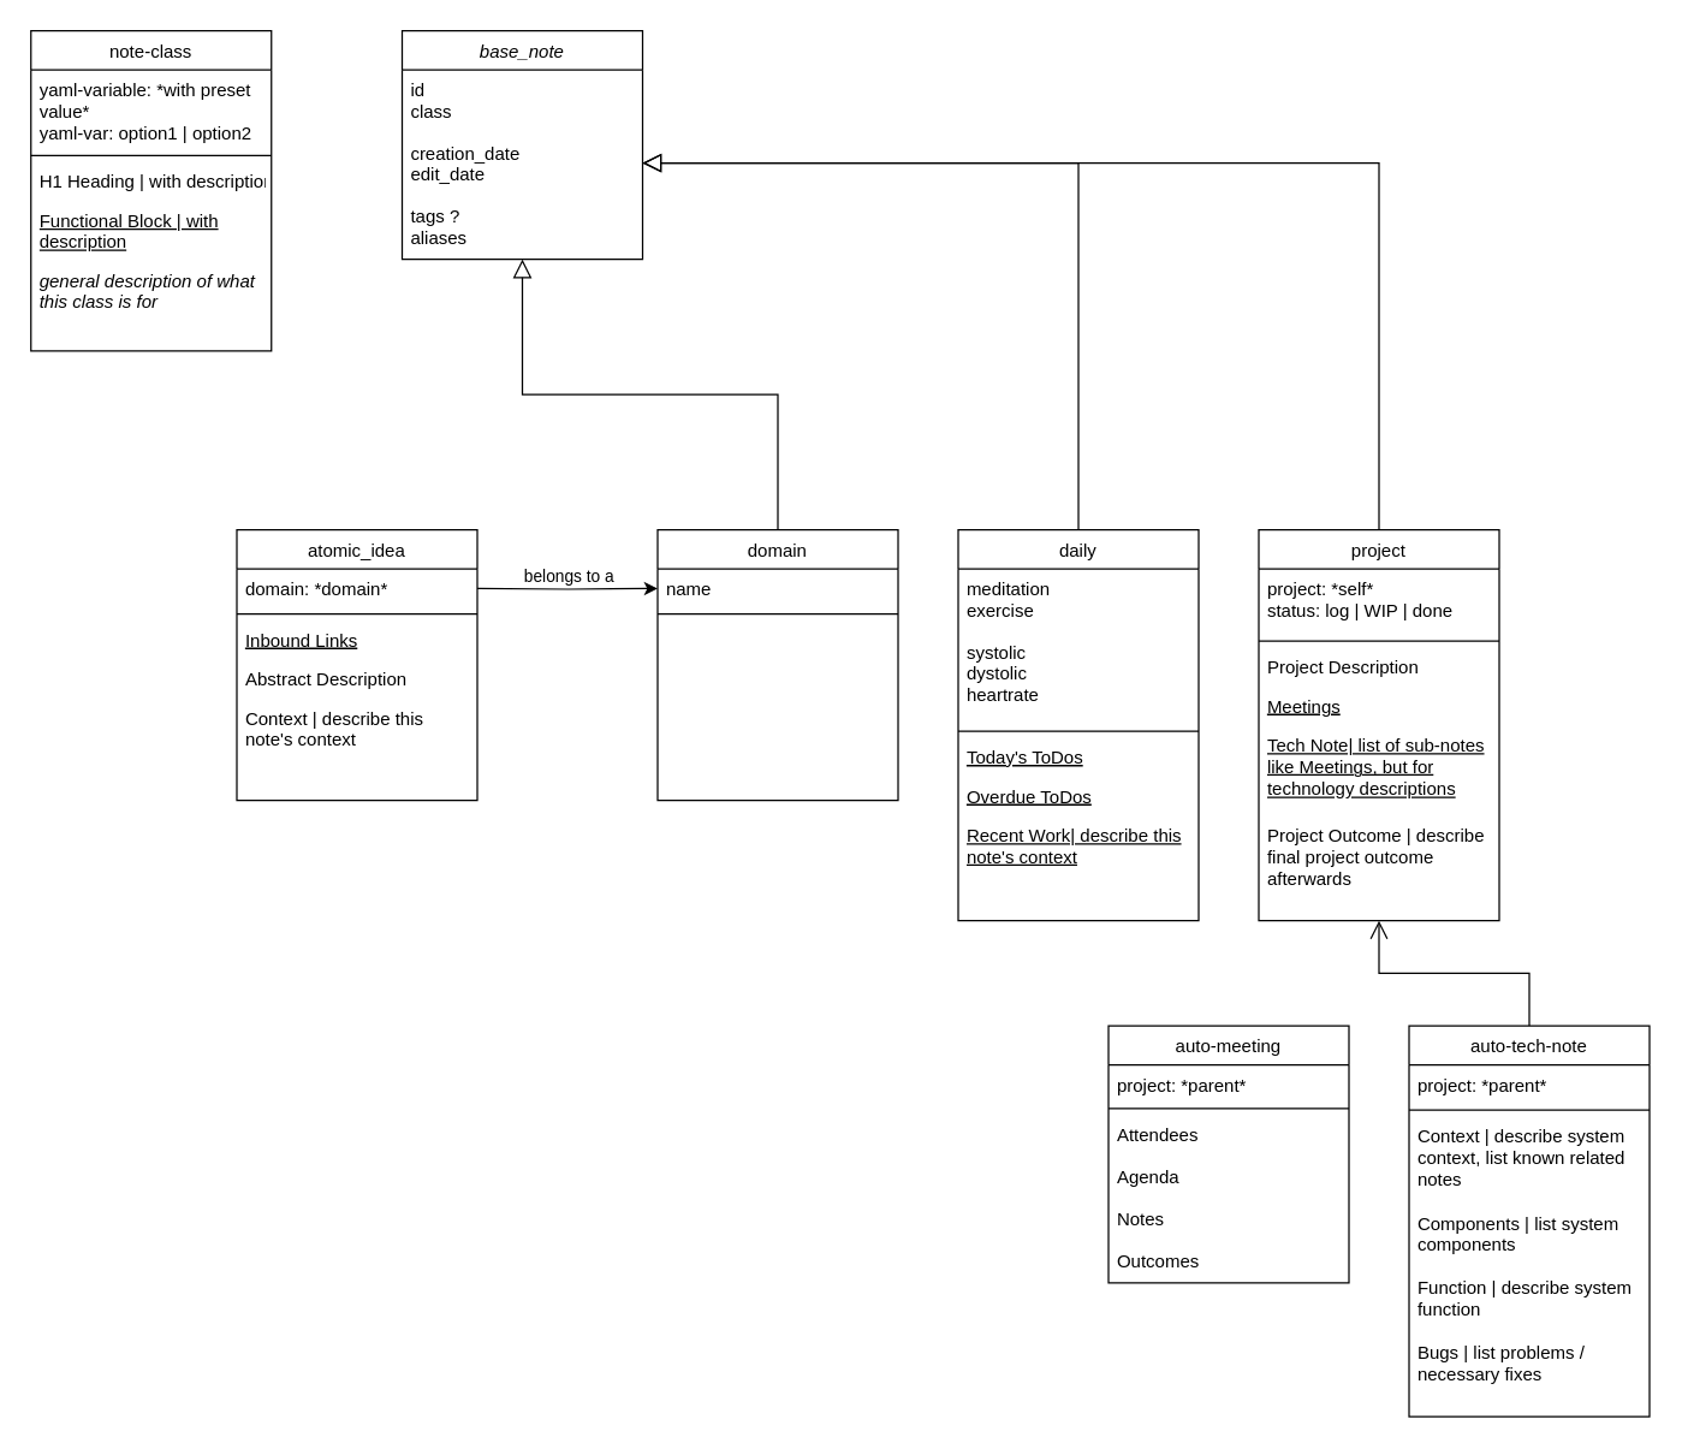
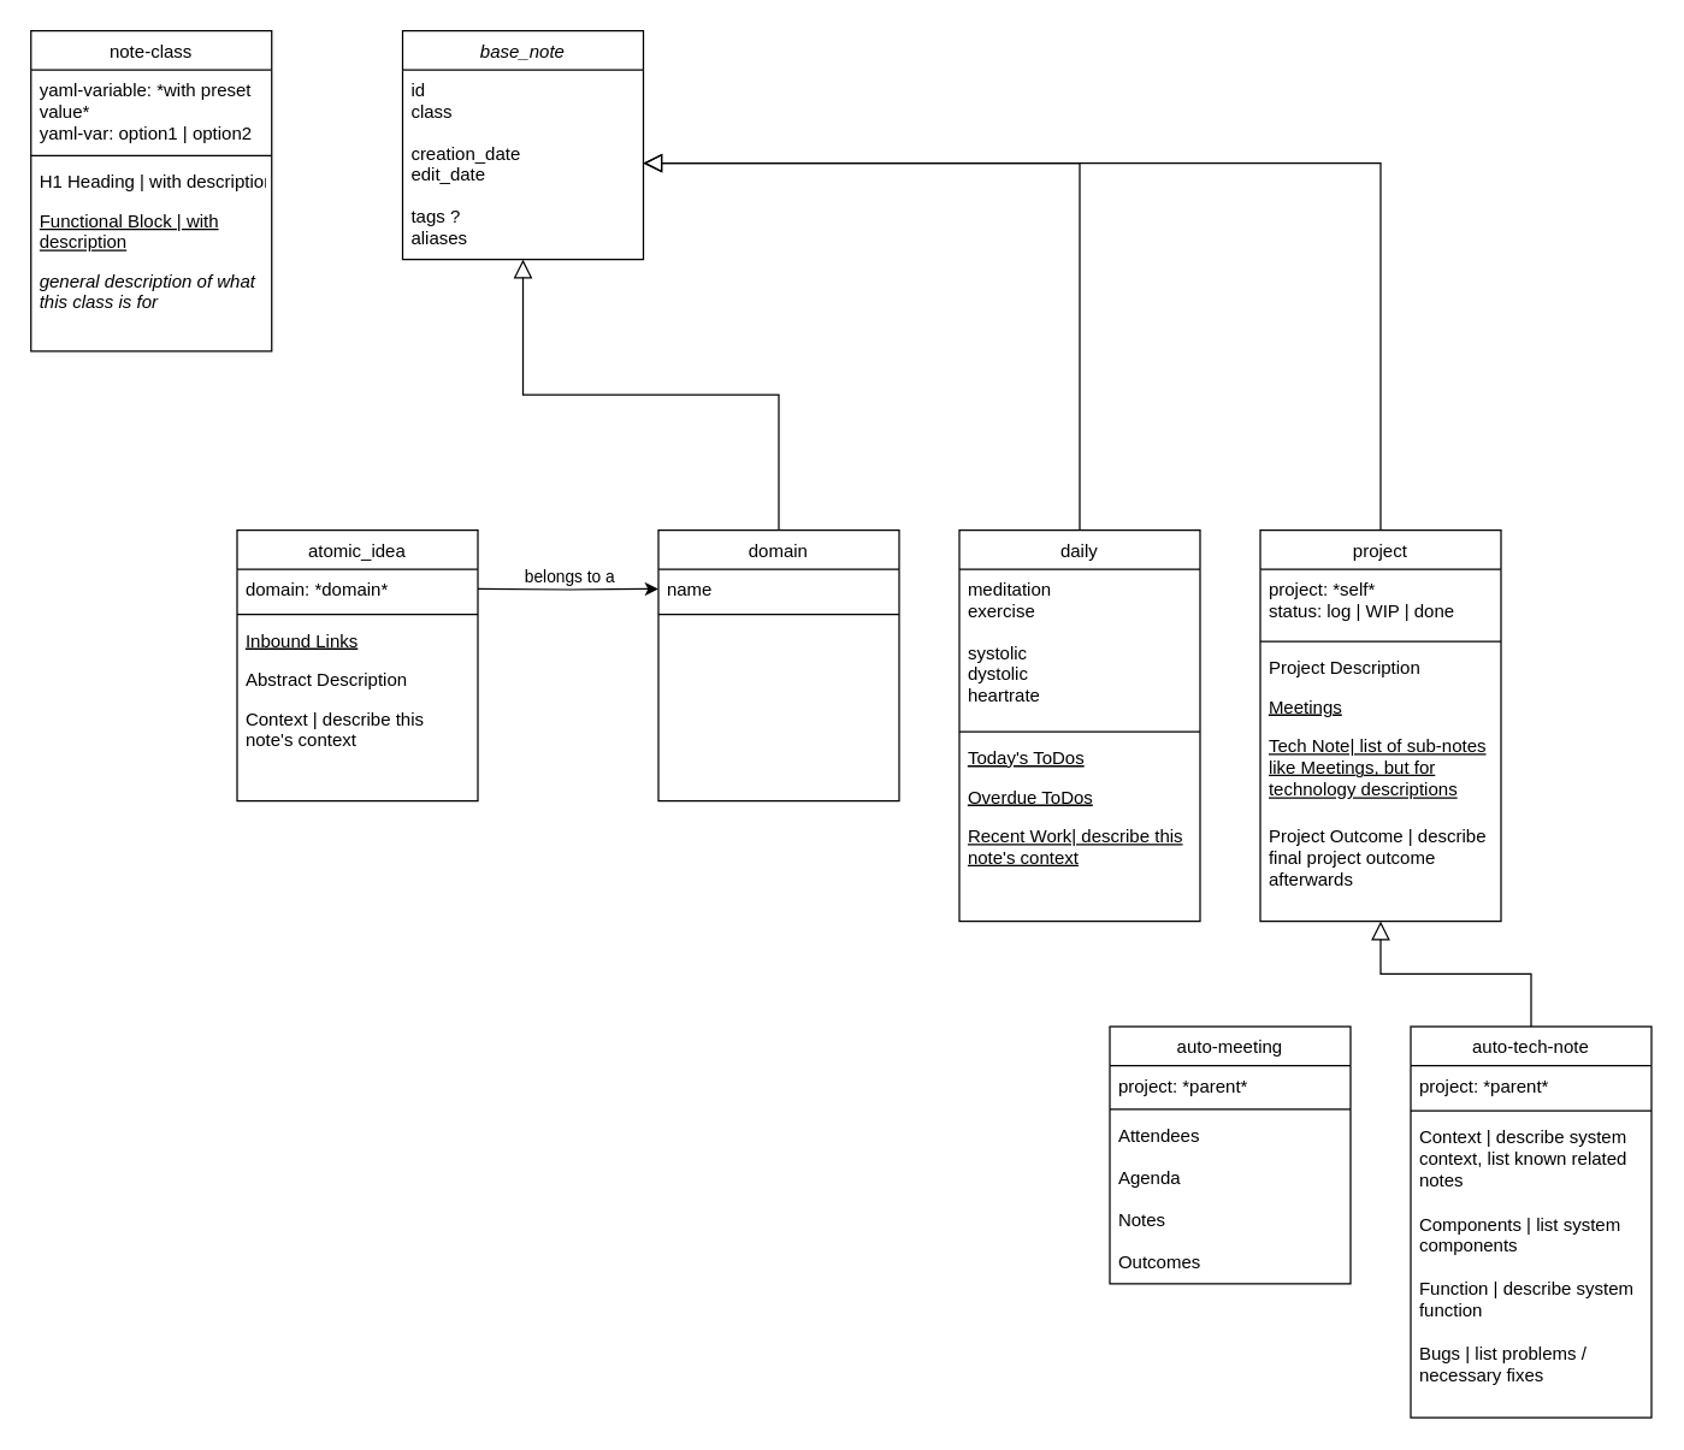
- <mxCell id="35" style="edgeStyle=orthogonalEdgeStyle;rounded=0;orthogonalLoop=1;jettySize=auto;html=1;exitX=0.5;exitY=0;exitDx=0;exitDy=0;entryX=0.5;entryY=1;entryDx=0;entryDy=0;endArrow=open;endSize=10;endFill=0;shadow=0;strokeWidth=1;" parent="1" source="36" target="24" edge="1"><mxGeometry relative="1" as="geometry" /></mxCell>
+ <mxCell id="35" style="edgeStyle=orthogonalEdgeStyle;rounded=0;orthogonalLoop=1;jettySize=auto;html=1;exitX=0.5;exitY=0;exitDx=0;exitDy=0;entryX=0.5;entryY=1;entryDx=0;entryDy=0;endArrow=block;endSize=10;endFill=0;shadow=0;strokeWidth=1;" parent="1" source="36" target="24" edge="1"><mxGeometry relative="1" as="geometry" /></mxCell>
